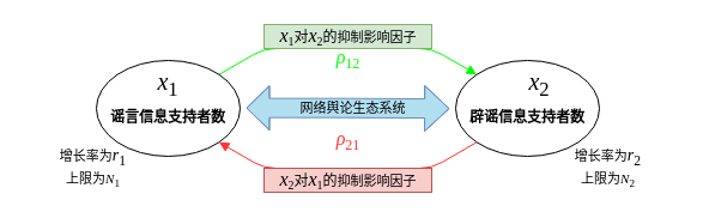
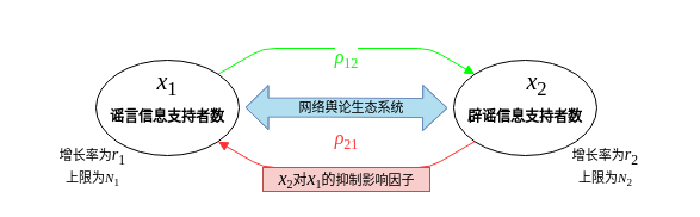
- <mxCell id="12" value="&lt;span style=&quot;font-size: 16px ; font-family: &amp;#34;times new roman&amp;#34;&quot;&gt;&lt;i&gt;x&lt;/i&gt;&lt;/span&gt;&lt;sub style=&quot;font-family: &amp;#34;times new roman&amp;#34;&quot;&gt;1&lt;/sub&gt;&lt;span style=&quot;font-family: &amp;#34;times new roman&amp;#34;&quot;&gt;对&lt;/span&gt;&lt;span style=&quot;font-size: 16px ; font-family: &amp;#34;times new roman&amp;#34;&quot;&gt;&lt;i&gt;x&lt;/i&gt;&lt;/span&gt;&lt;sub style=&quot;font-family: &amp;#34;times new roman&amp;#34;&quot;&gt;2&lt;/sub&gt;&lt;span style=&quot;font-family: &amp;#34;times new roman&amp;#34;&quot;&gt;的&lt;/span&gt;&lt;span style=&quot;font-size: 11px ; text-align: left&quot;&gt;抑制影响因子&lt;/span&gt;" style="text;html=1;align=center;verticalAlign=middle;resizable=0;points=[];autosize=1;strokeColor=#82b366;fontSize=12;fillColor=#d5e8d4;" vertex="1" parent="1"><mxGeometry x="220" y="20" width="140" height="20" as="geometry" /></mxCell>
